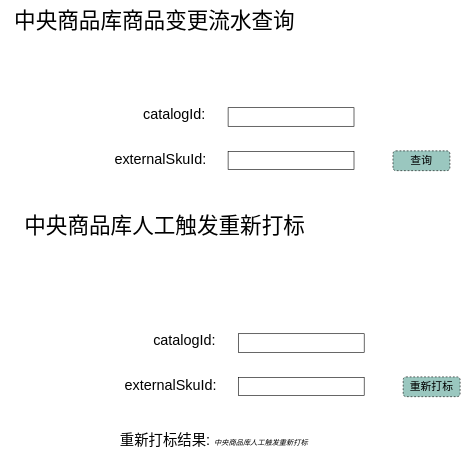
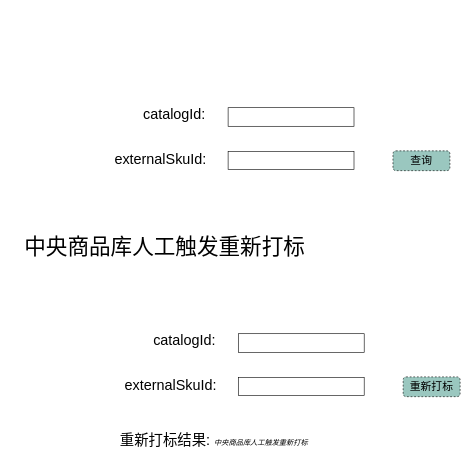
- <mxCell id="7" value="&lt;font style=&quot;font-size: 36px&quot;&gt;中央商品库商品变更流水查询&lt;/font&gt;" style="text;html=1;resizable=0;autosize=1;align=center;verticalAlign=middle;points=[];fillColor=none;strokeColor=none;rounded=0;" vertex="1" parent="1"><mxGeometry x="20" y="20" width="473" height="26" as="geometry" /></mxCell>
- <mxCell id="13" value="&lt;font style=&quot;font-size: 36px&quot;&gt;中央商品库人工触发重新打标&lt;/font&gt;" style="text;html=1;resizable=0;autosize=1;align=center;verticalAlign=middle;points=[];fillColor=none;strokeColor=none;rounded=0;" vertex="1" parent="1"><mxGeometry x="37" y="362" width="473" height="26" as="geometry" /></mxCell>
+ <mxCell id="13" value="&lt;font style=&quot;font-size: 36px&quot;&gt;中央商品库人工触发重新打标&lt;/font&gt;" style="text;html=1;resizable=0;autosize=1;align=center;verticalAlign=middle;points=[];fillColor=none;strokeColor=none;rounded=0;" vertex="1" parent="1"><mxGeometry x="37" y="397" width="473" height="26" as="geometry" /></mxCell>
